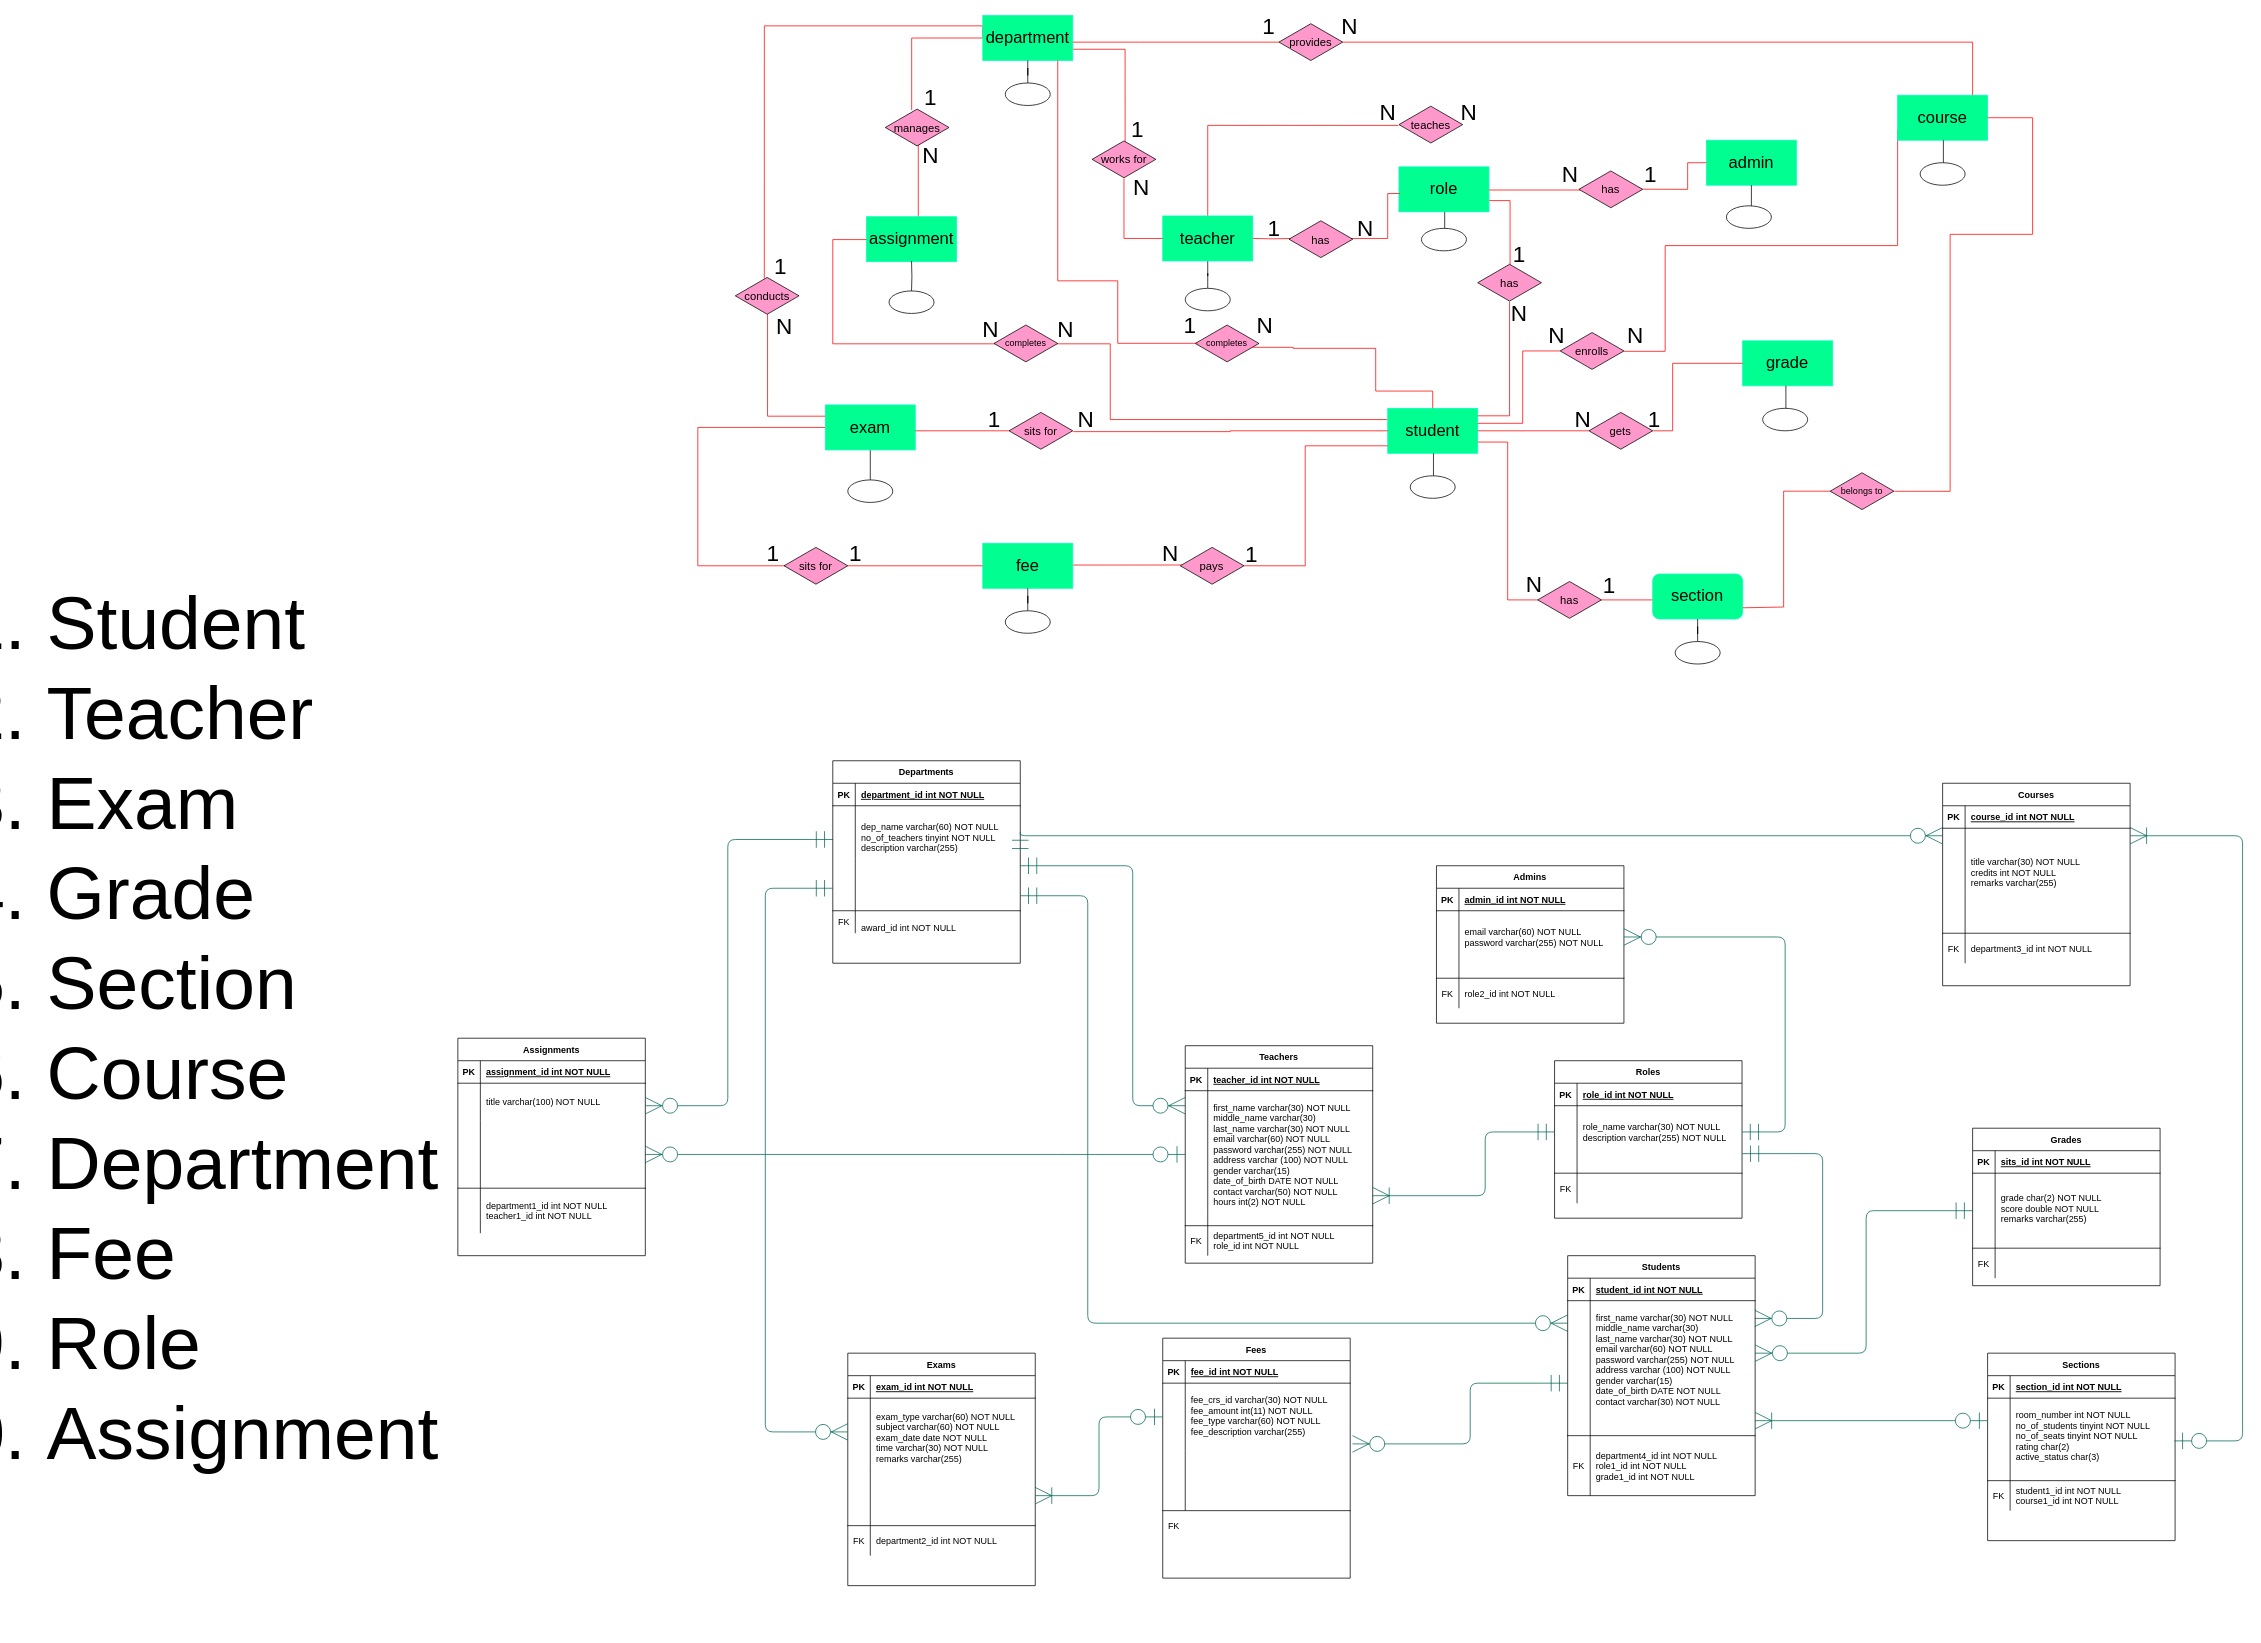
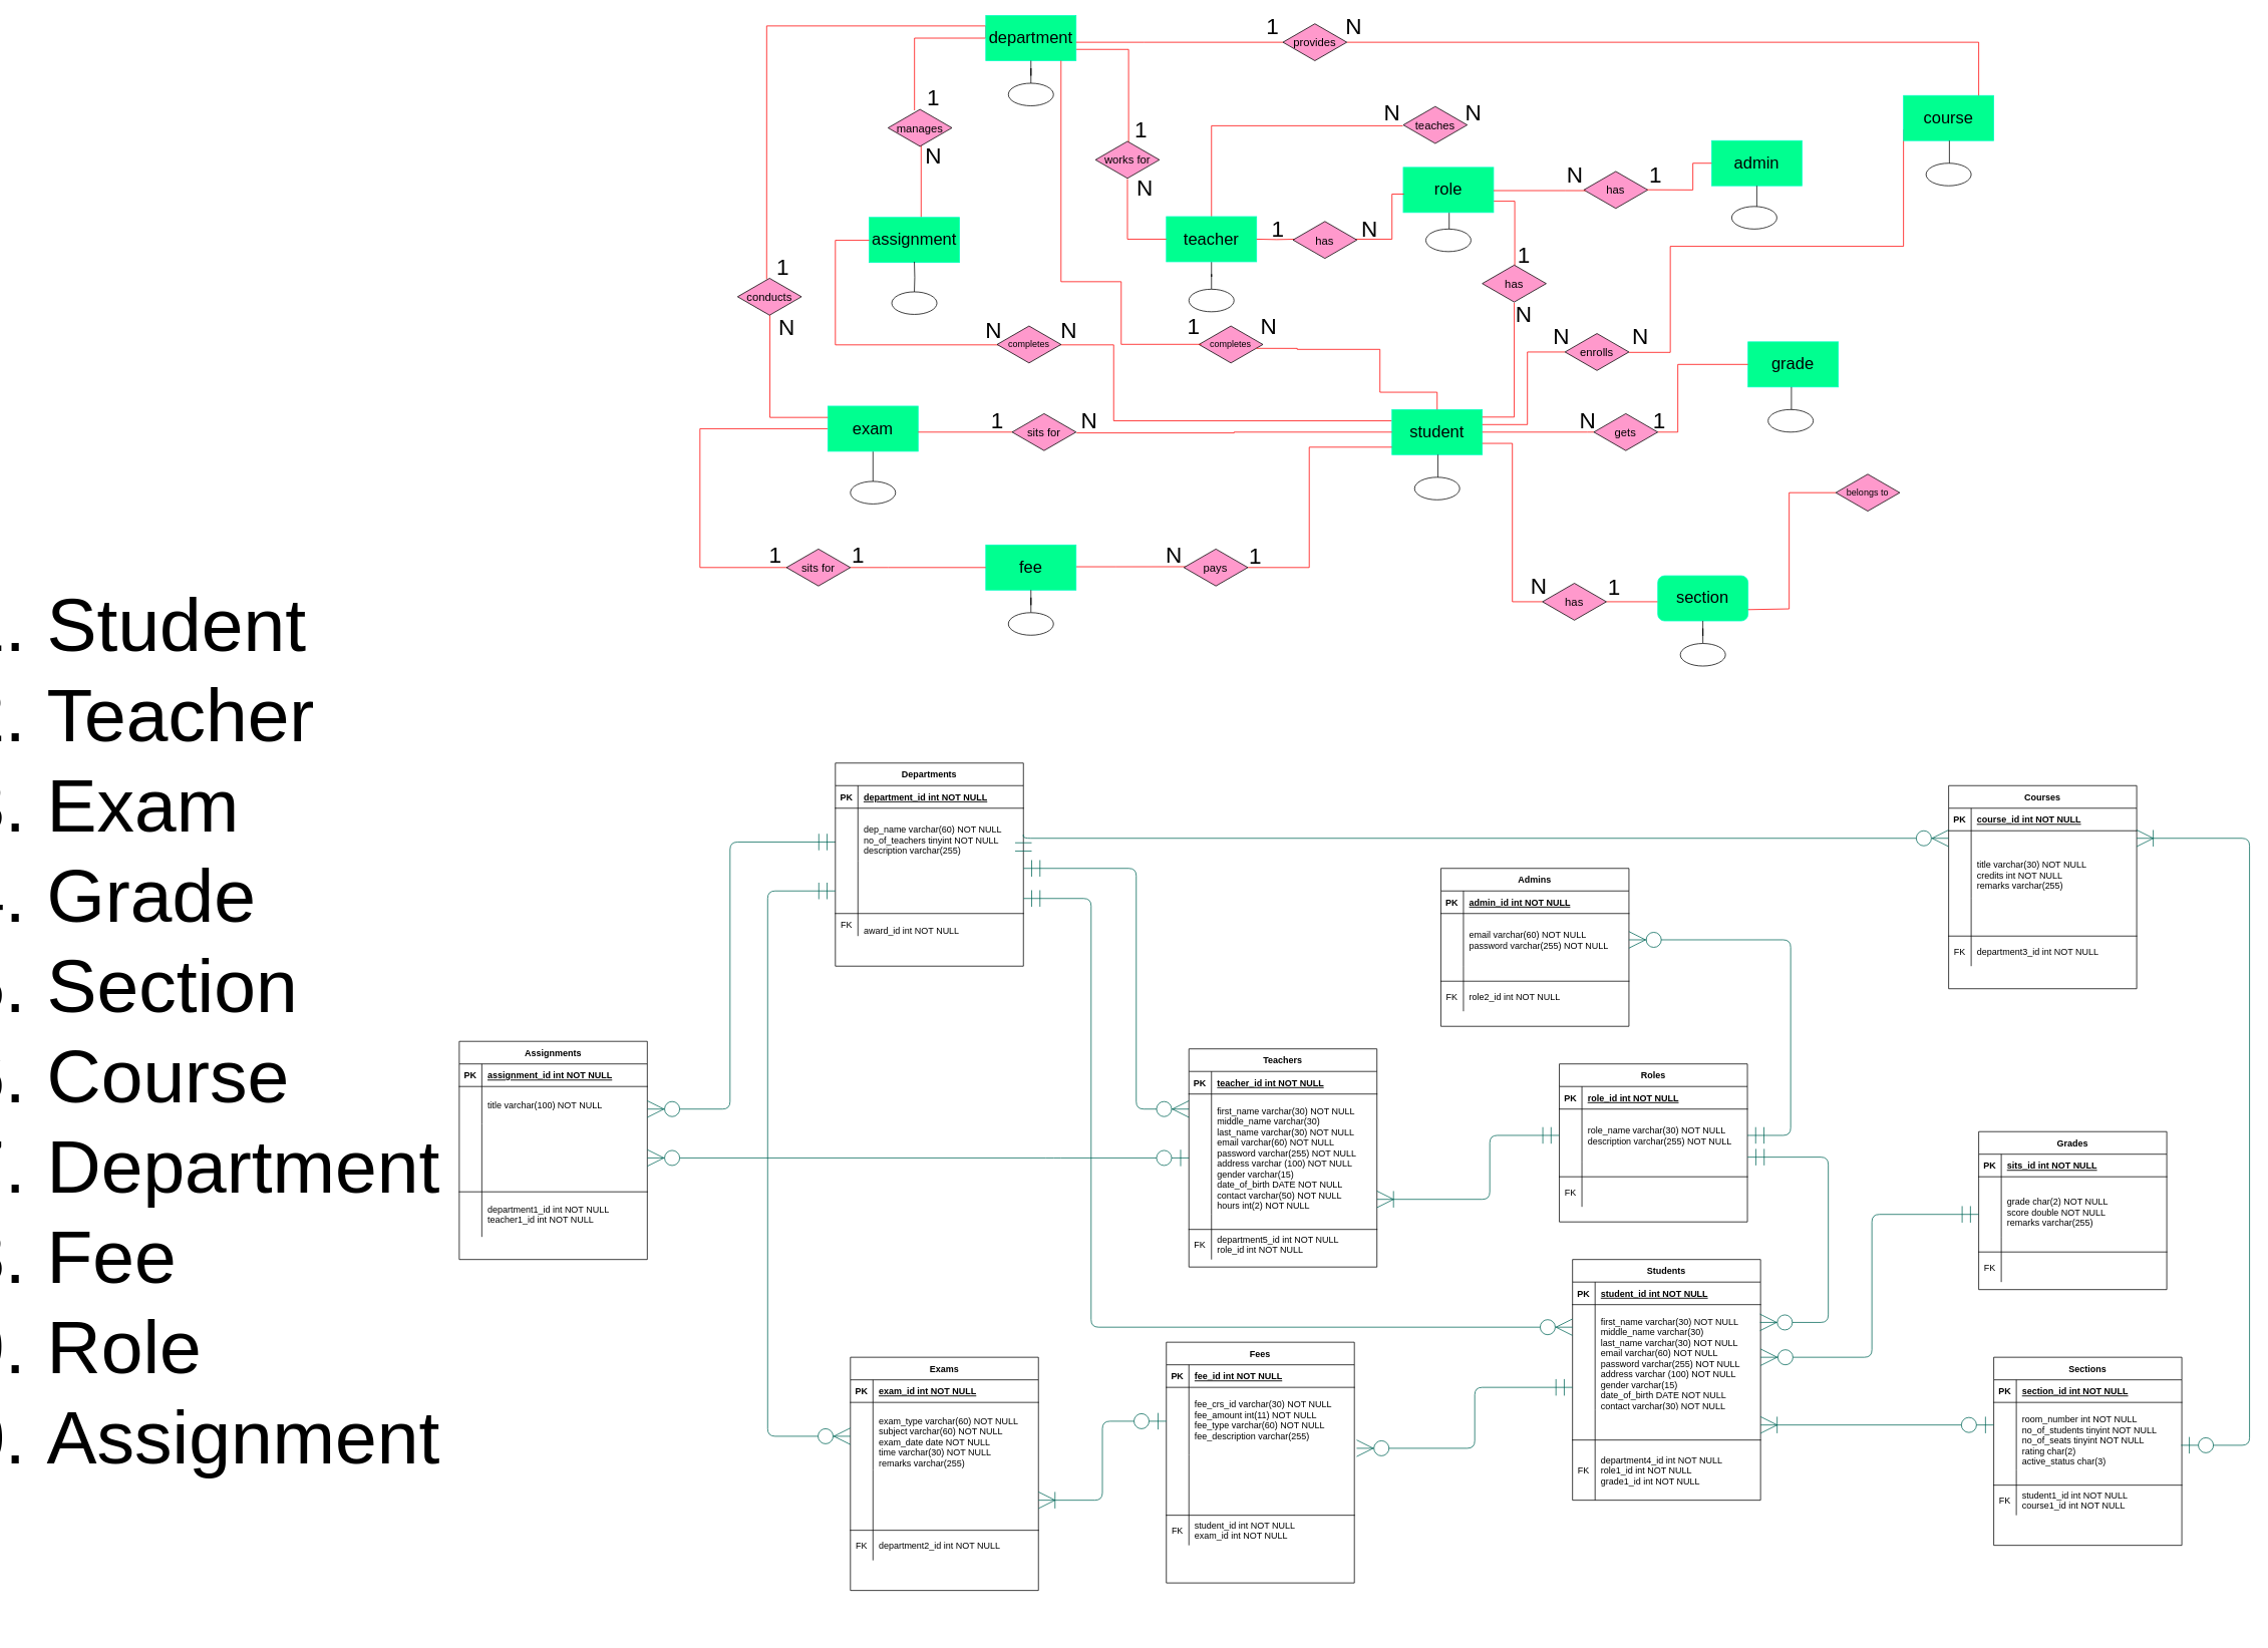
- <mxCell id="131" style="edgeStyle=orthogonalEdgeStyle;rounded=0;orthogonalLoop=1;jettySize=auto;html=1;endArrow=none;endFill=0;entryX=1;entryY=0.5;entryDx=0;entryDy=0;strokeColor=#FF0000;exitX=1.006;exitY=0.503;exitDx=0;exitDy=0;exitPerimeter=0;" parent="1" source="133" target="107" edge="1"><mxGeometry relative="1" as="geometry"><mxPoint x="2440" y="762" as="targetPoint" /><Array as="points"><mxPoint x="2600" y="655" /><mxPoint x="2600" y="312" /><mxPoint x="2710" y="312" /><mxPoint x="2710" y="157" /></Array></mxGeometry></mxCell>
+ <mxCell id="81" value="student_id int NOT NULL&#10;exam_id int NOT NULL" style="shape=partialRectangle;overflow=hidden;connectable=0;fillColor=none;top=0;left=0;bottom=0;right=0;align=left;spacingLeft=6;" parent="79" vertex="1"><mxGeometry x="30" width="220" height="40" as="geometry" /></mxCell>
